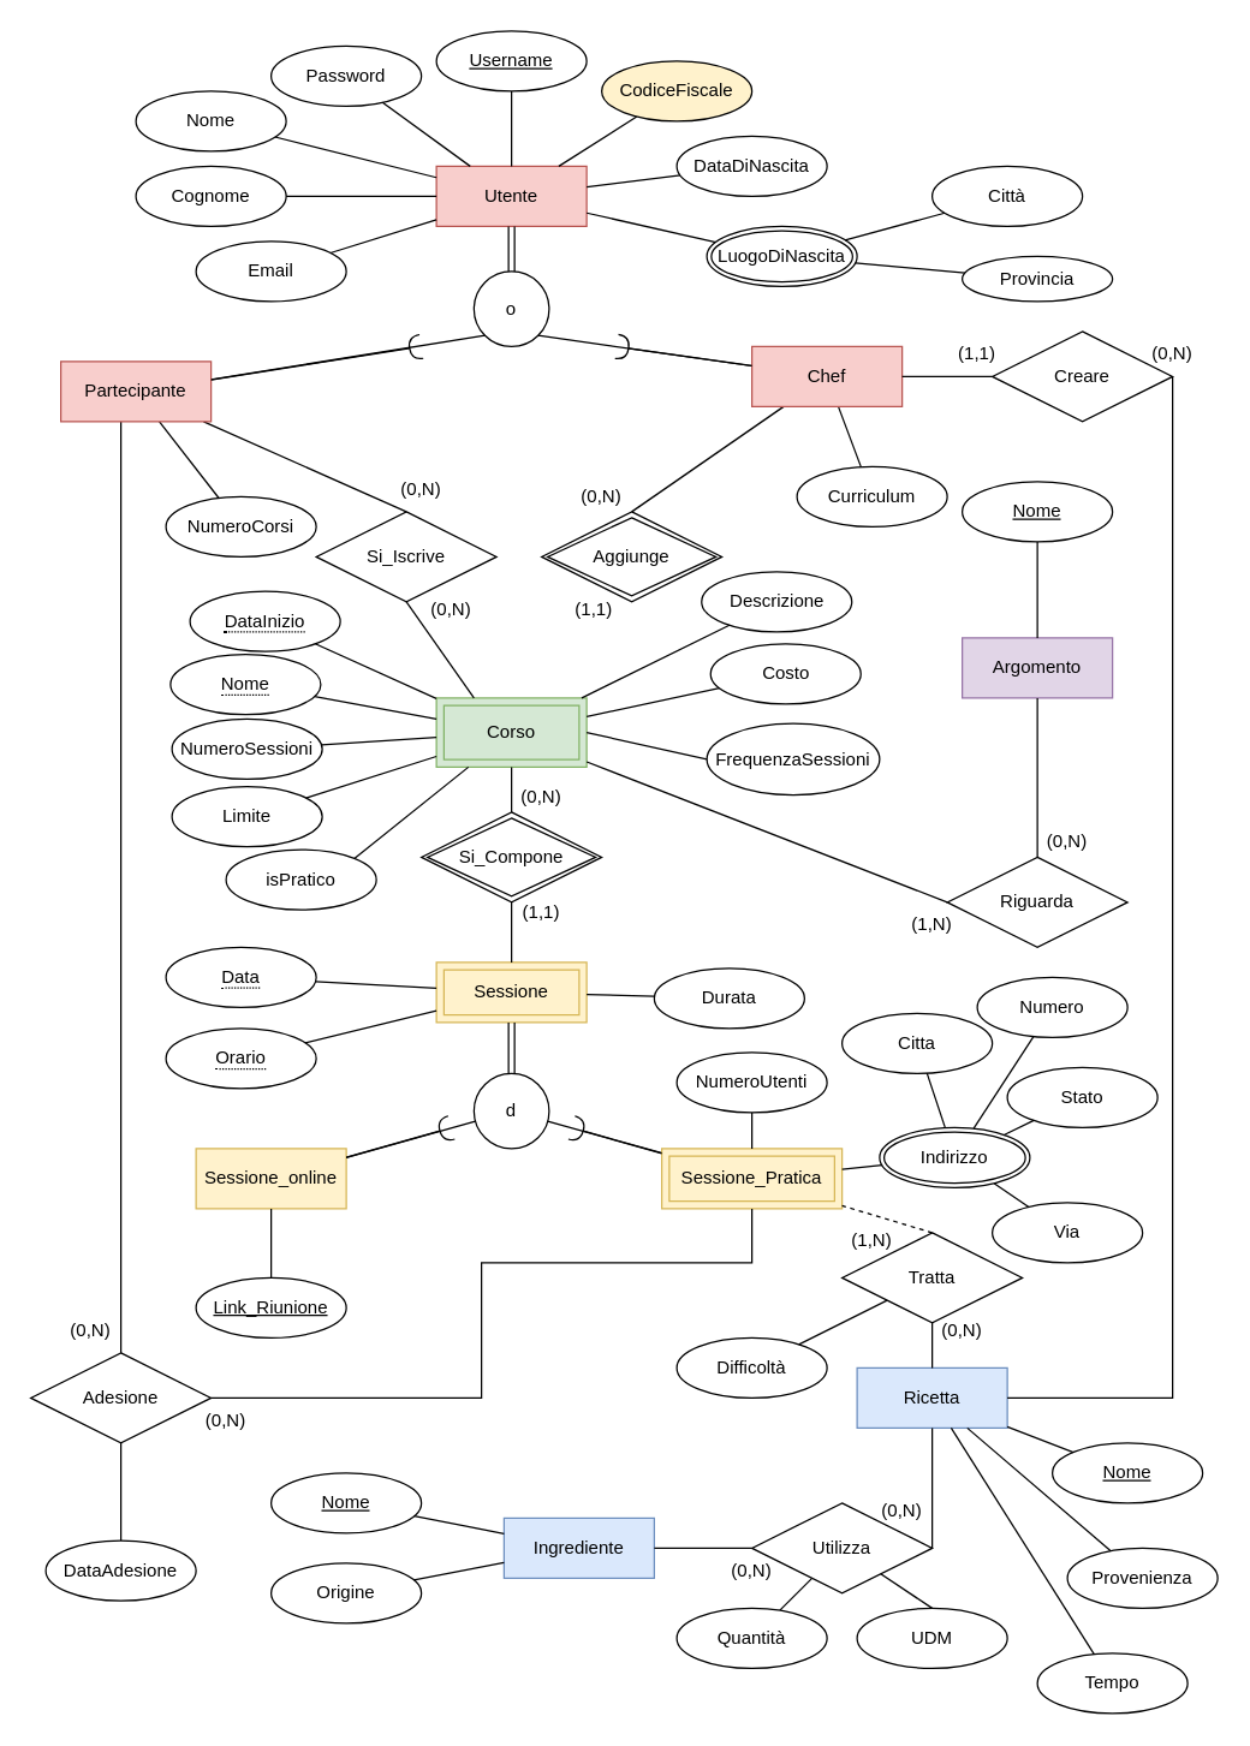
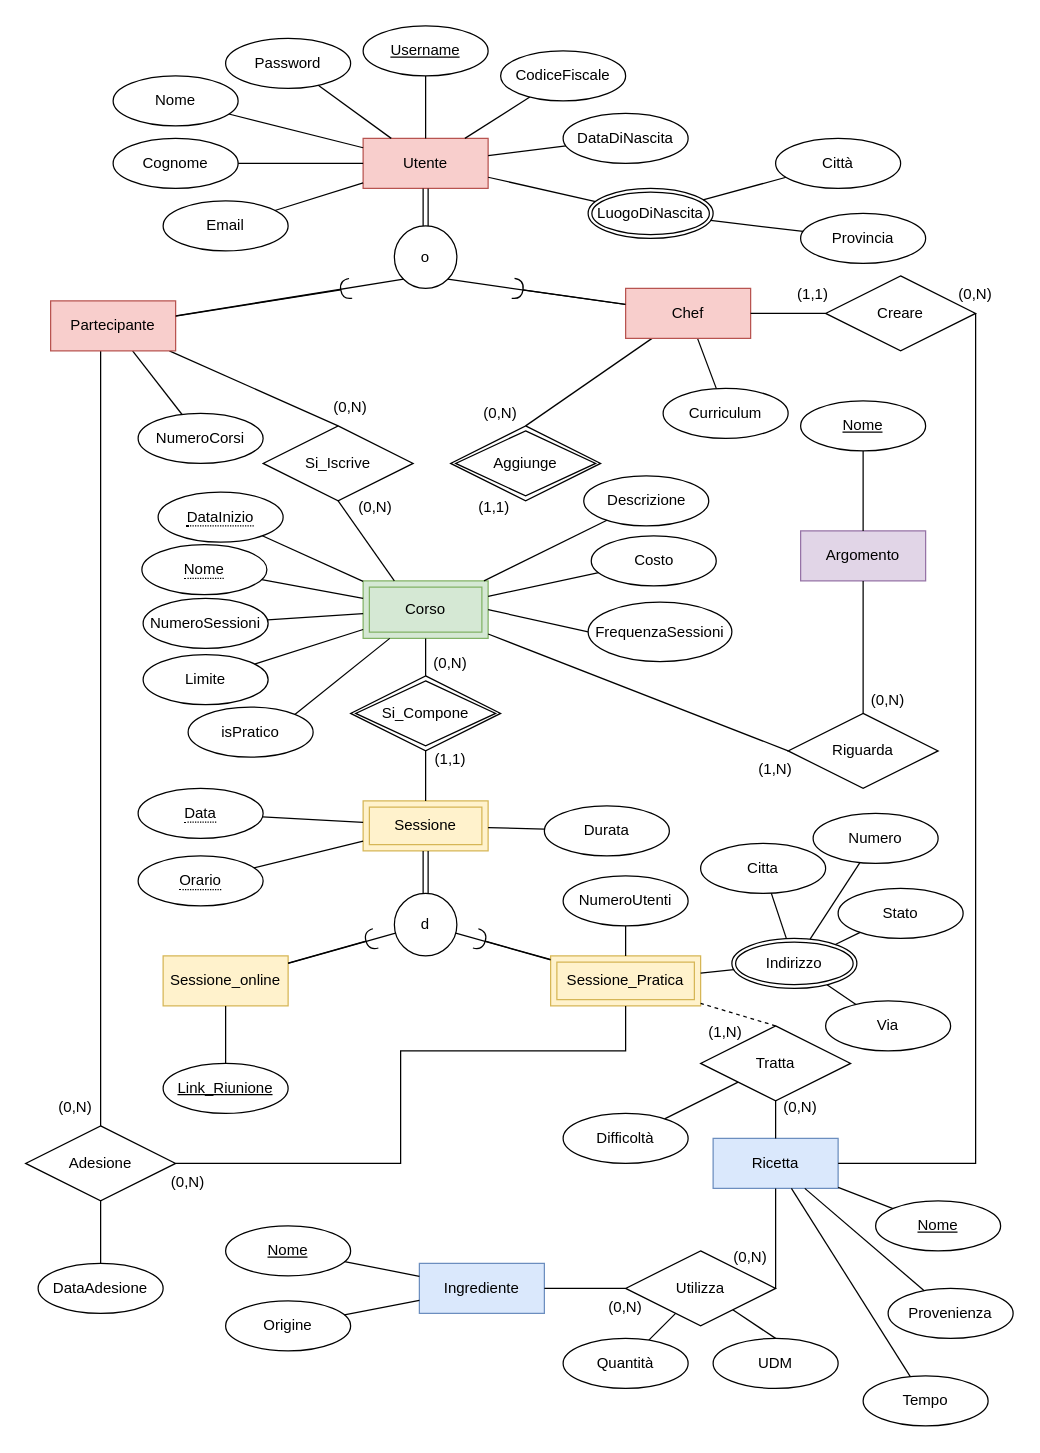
- <mxCell id="135" value="CodiceFiscale" style="ellipse;whiteSpace=wrap;html=1;align=center;fillColor=#fff2cc;" parent="1" vertex="1"><mxGeometry x="400" y="40" width="100" height="40" as="geometry" /></mxCell>
+ <mxCell id="135" value="CodiceFiscale" style="ellipse;whiteSpace=wrap;html=1;align=center;" parent="1" vertex="1"><mxGeometry x="400" y="40" width="100" height="40" as="geometry" /></mxCell>
- <mxCell id="97" value="Provincia" style="ellipse;whiteSpace=wrap;html=1;align=center;" parent="1" vertex="1"><mxGeometry x="640" y="170" width="100" height="30" as="geometry" /></mxCell>
+ <mxCell id="97" value="Provincia" style="ellipse;whiteSpace=wrap;html=1;align=center;" parent="1" vertex="1"><mxGeometry x="640" y="170" width="100" height="40" as="geometry" /></mxCell>
- <mxCell id="86" value="DataAdesione" style="ellipse;whiteSpace=wrap;html=1;align=center;" parent="1" vertex="1"><mxGeometry x="30" y="1025" width="100" height="40" as="geometry" /></mxCell>
+ <mxCell id="86" value="DataAdesione" style="ellipse;whiteSpace=wrap;html=1;align=center;" parent="1" vertex="1"><mxGeometry x="30" y="1010" width="100" height="40" as="geometry" /></mxCell>
